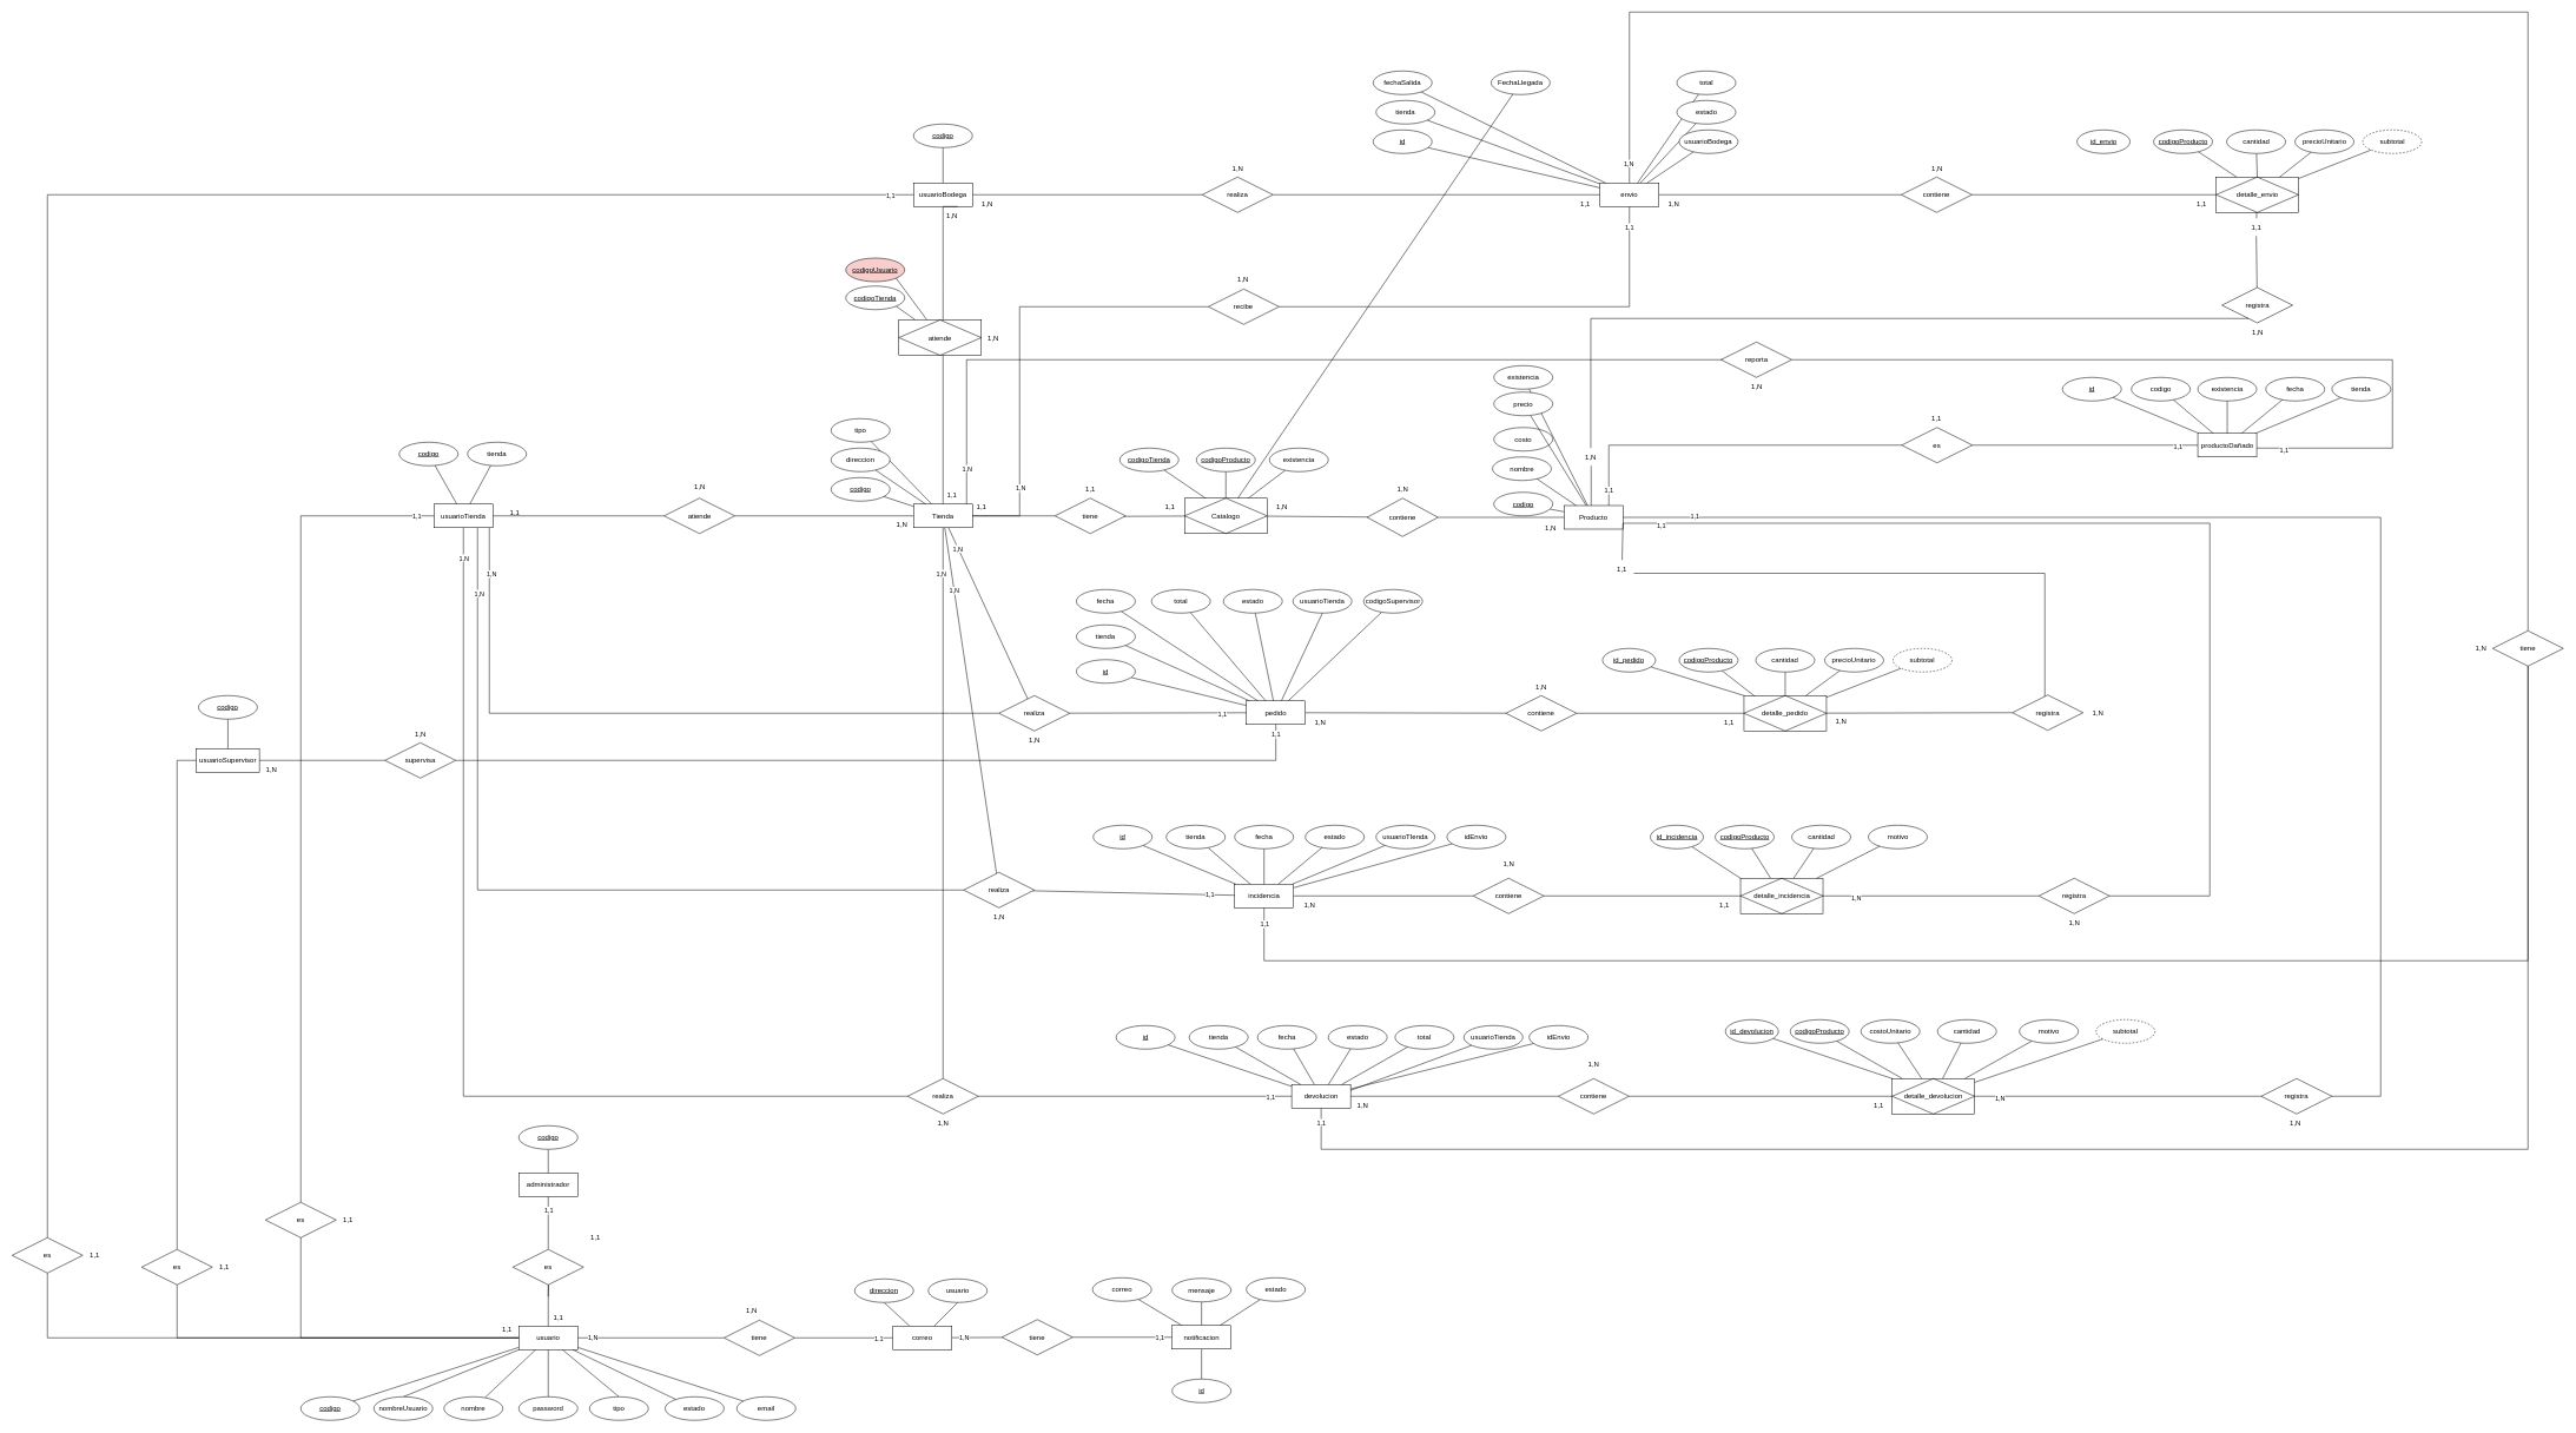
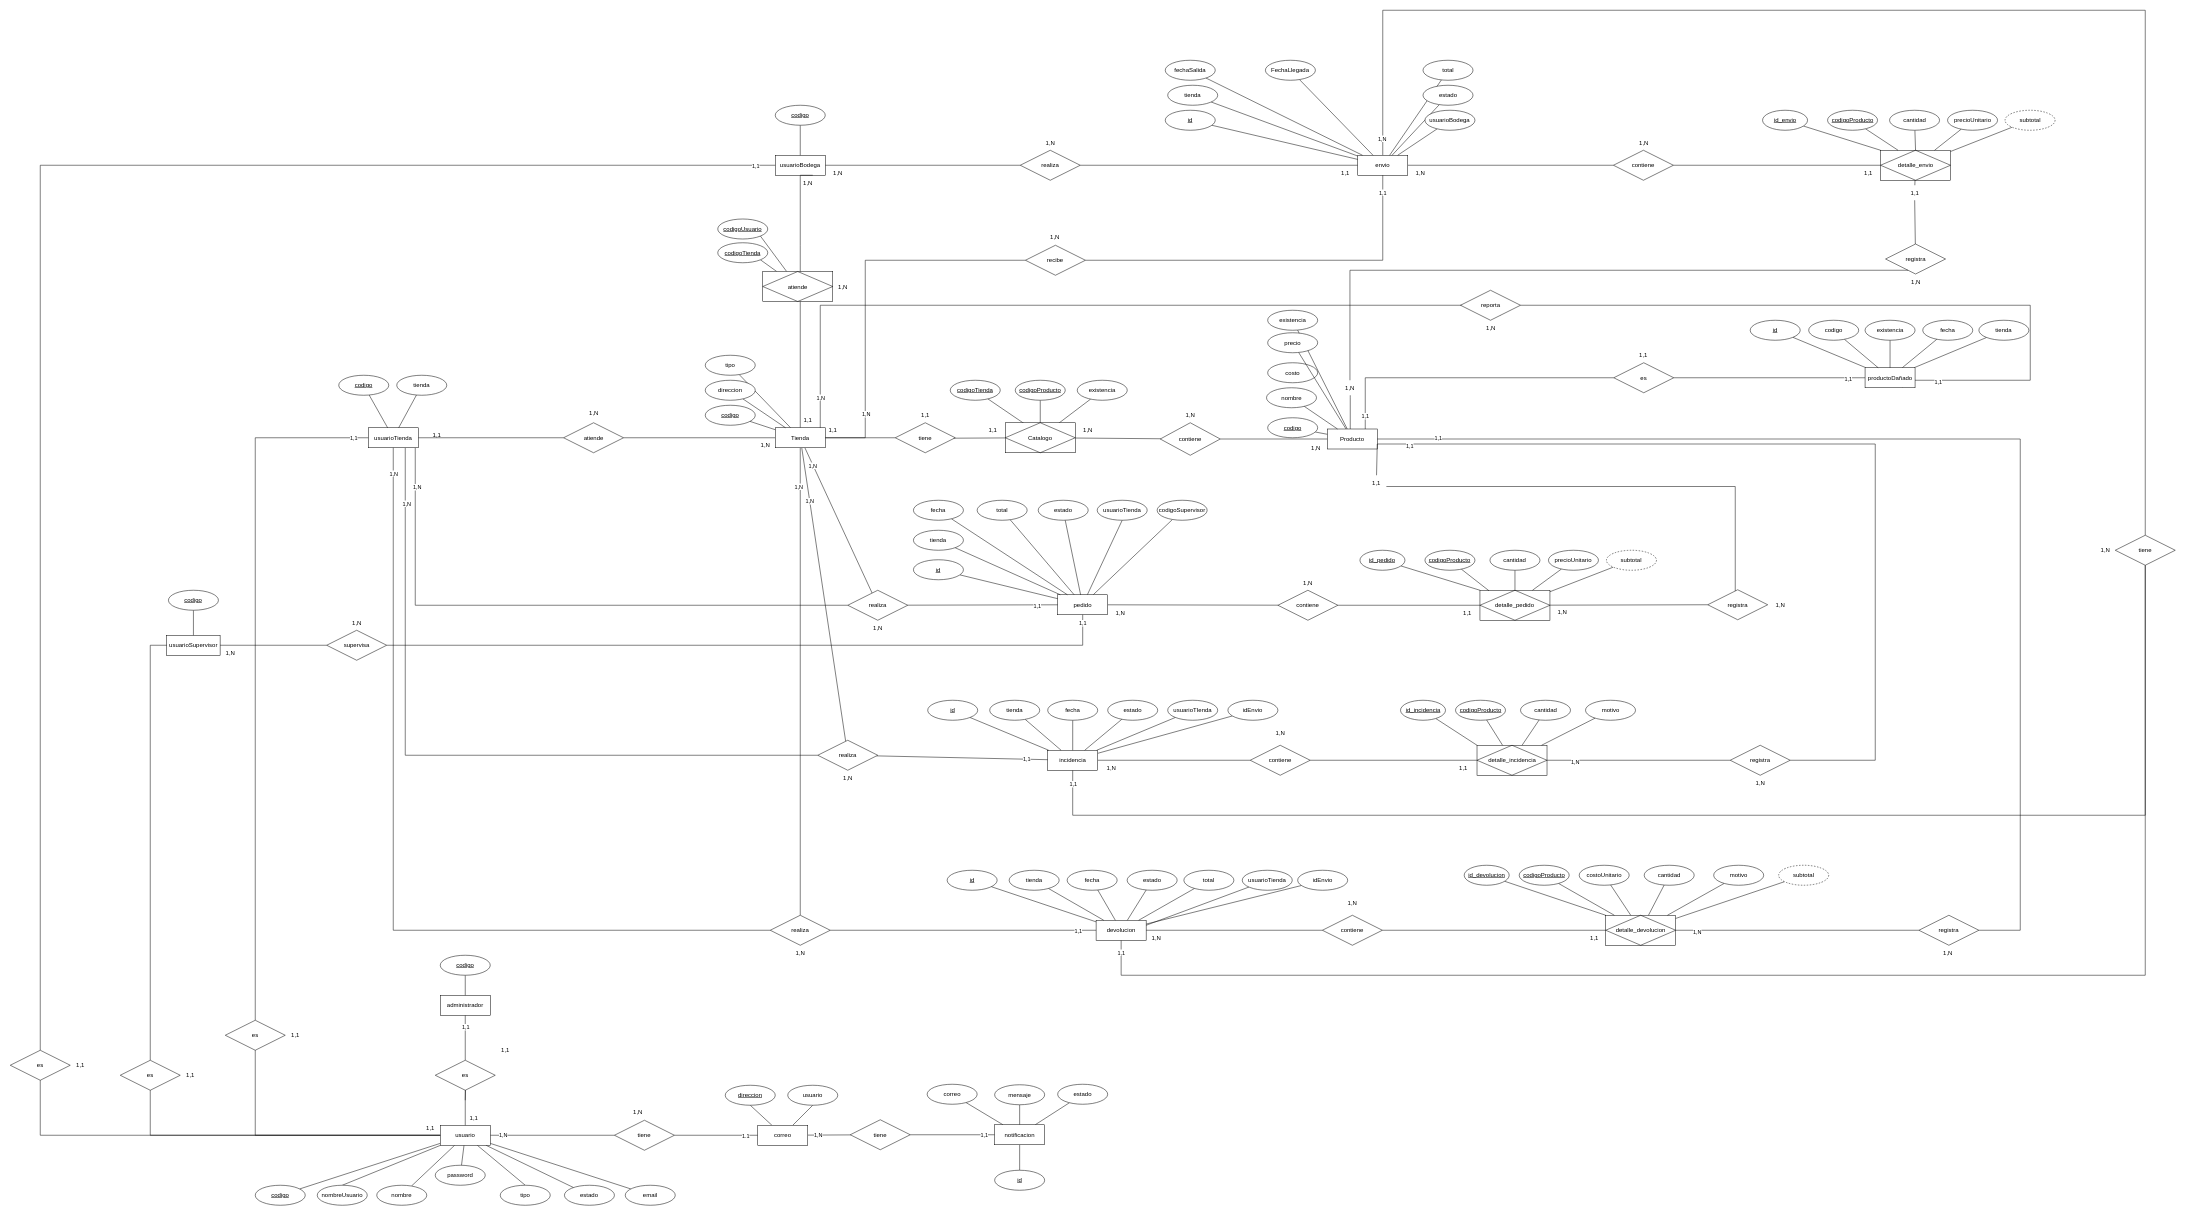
+ <mxCell id="137" style="rounded=0;orthogonalLoop=1;jettySize=auto;html=1;entryX=0;entryY=0;entryDx=0;entryDy=0;endArrow=none;endFill=0;" parent="1" source="138" target="111" edge="1"><mxGeometry relative="1" as="geometry" /></mxCell>
- <mxCell id="321" value="codigoUsuario" style="ellipse;whiteSpace=wrap;html=1;align=center;fontStyle=4;fillColor=#f8cecc;" parent="1" vertex="1"><mxGeometry x="1435" y="437.5" width="100" height="40" as="geometry" /></mxCell>
+ <mxCell id="321" value="codigoUsuario" style="ellipse;whiteSpace=wrap;html=1;align=center;fontStyle=4;" parent="1" vertex="1"><mxGeometry x="1435" y="437.5" width="100" height="40" as="geometry" /></mxCell>
- <mxCell id="105" style="rounded=0;orthogonalLoop=1;jettySize=auto;html=1;endArrow=none;endFill=0;" parent="1" source="106" target="41" edge="1"><mxGeometry relative="1" as="geometry" /></mxCell>
+ <mxCell id="105" style="rounded=0;orthogonalLoop=1;jettySize=auto;html=1;endArrow=none;endFill=0;" parent="1" source="106" target="95" edge="1"><mxGeometry relative="1" as="geometry" /></mxCell>
- <mxCell id="313" value="password" style="ellipse;whiteSpace=wrap;html=1;align=center;fontStyle=0" parent="1" vertex="1"><mxGeometry x="880" y="2370" width="100" height="40" as="geometry" /></mxCell>
+ <mxCell id="313" value="password" style="ellipse;whiteSpace=wrap;html=1;align=center;fontStyle=0" parent="1" vertex="1"><mxGeometry x="870" y="2330" width="100" height="40" as="geometry" /></mxCell>
